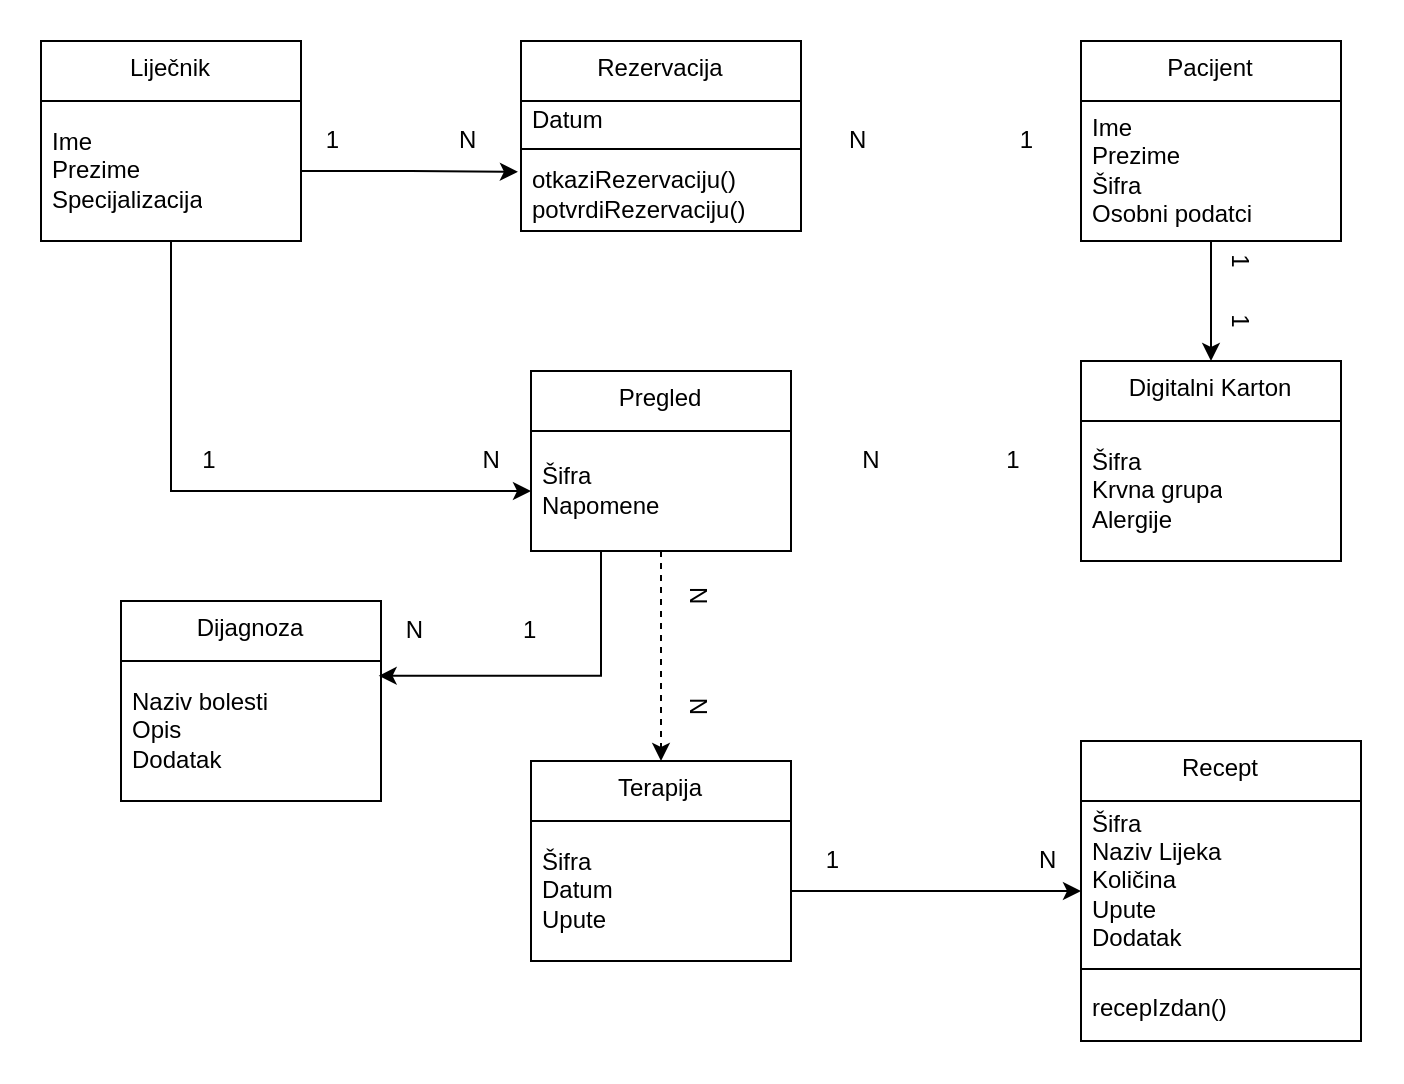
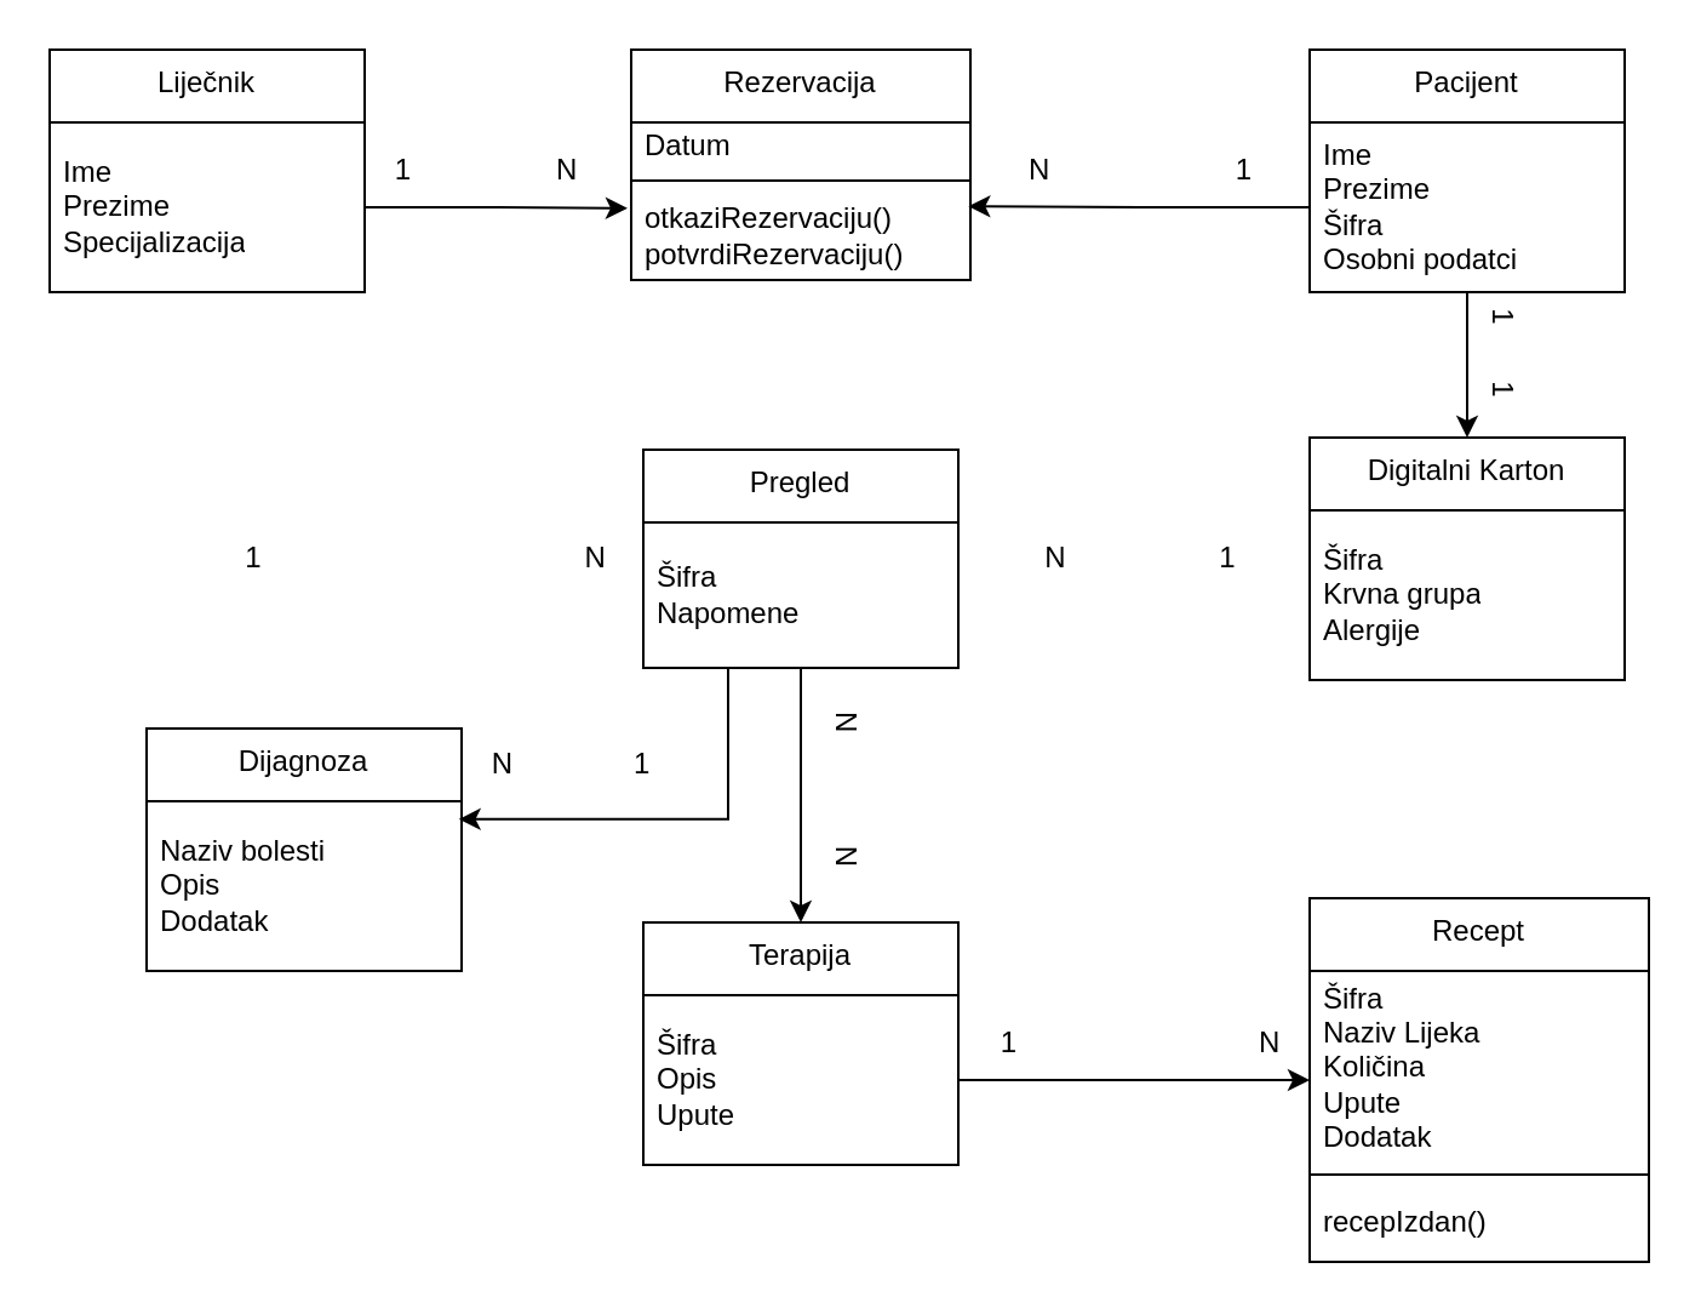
+ <mxCell id="31" style="edgeStyle=orthogonalEdgeStyle;rounded=0;orthogonalLoop=1;jettySize=auto;html=1;exitX=0;exitY=0.5;exitDx=0;exitDy=0;entryX=0.994;entryY=0.178;entryDx=0;entryDy=0;entryPerimeter=0;" edge="1" parent="1" source="11" target="8"><mxGeometry relative="1" as="geometry" /></mxCell>
- <mxCell id="2" style="edgeStyle=orthogonalEdgeStyle;rounded=0;orthogonalLoop=1;jettySize=auto;html=1;entryX=0;entryY=0.5;entryDx=0;entryDy=0;" edge="1" parent="1" source="3" target="18"><mxGeometry relative="1" as="geometry" /></mxCell>
- <mxCell id="16" style="edgeStyle=orthogonalEdgeStyle;rounded=0;orthogonalLoop=1;jettySize=auto;html=1;dashed=1;" edge="1" parent="1" source="17" target="24"><mxGeometry relative="1" as="geometry" /></mxCell>
+ <mxCell id="16" style="edgeStyle=orthogonalEdgeStyle;rounded=0;orthogonalLoop=1;jettySize=auto;html=1;" edge="1" parent="1" source="17" target="24"><mxGeometry relative="1" as="geometry" /></mxCell>
- <mxCell id="25" value="Šifra&lt;br&gt;Datum&lt;br&gt;Upute" style="text;html=1;strokeColor=none;fillColor=none;align=left;verticalAlign=middle;spacingLeft=4;spacingRight=4;overflow=hidden;rotatable=0;points=[[0,0.5],[1,0.5]];portConstraint=eastwest;whiteSpace=wrap;" vertex="1" parent="24"><mxGeometry y="30" width="130" height="70" as="geometry" /></mxCell>
+ <mxCell id="25" value="Šifra&lt;br&gt;Opis&lt;br&gt;Upute" style="text;html=1;strokeColor=none;fillColor=none;align=left;verticalAlign=middle;spacingLeft=4;spacingRight=4;overflow=hidden;rotatable=0;points=[[0,0.5],[1,0.5]];portConstraint=eastwest;whiteSpace=wrap;" vertex="1" parent="24"><mxGeometry y="30" width="130" height="70" as="geometry" /></mxCell>
